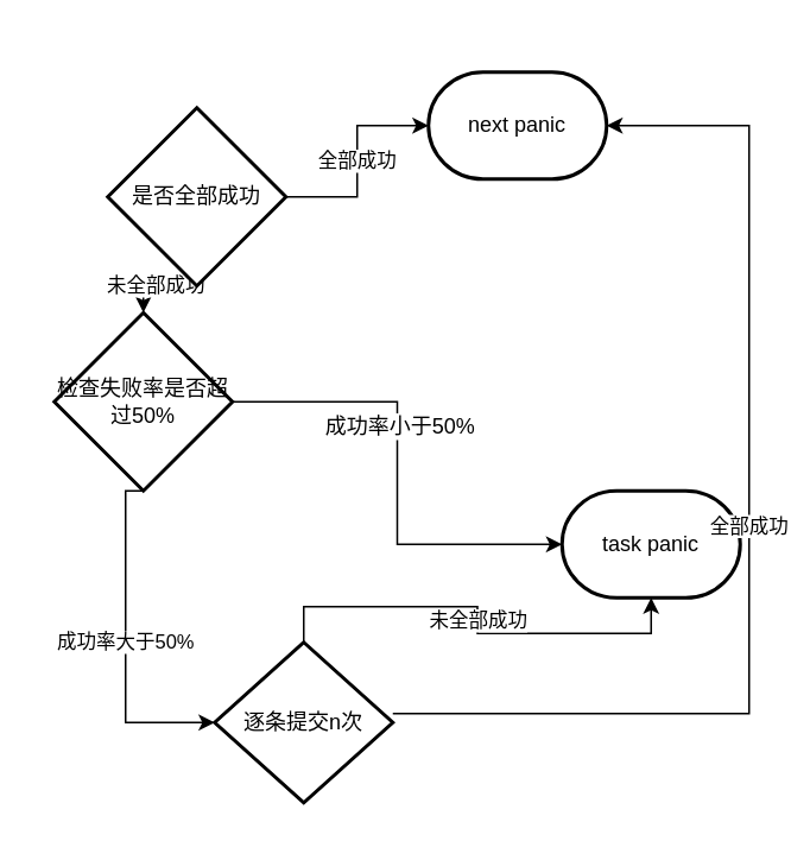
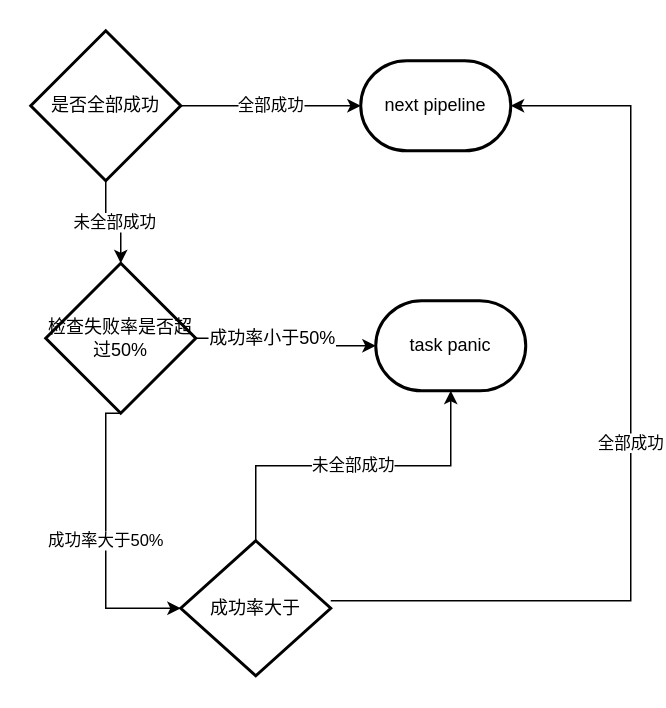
- <mxCell id="5" value="next panic" style="strokeWidth=2;html=1;shape=mxgraph.flowchart.terminator;whiteSpace=wrap;" vertex="1" parent="1"><mxGeometry x="240" y="40" width="100" height="60" as="geometry" /></mxCell>
+ <mxCell id="5" value="next pipeline" style="strokeWidth=2;html=1;shape=mxgraph.flowchart.terminator;whiteSpace=wrap;" vertex="1" parent="1"><mxGeometry x="240" y="40" width="100" height="60" as="geometry" /></mxCell>
- <mxCell id="4" value="是否全部成功" style="strokeWidth=2;html=1;shape=mxgraph.flowchart.decision;whiteSpace=wrap;" vertex="1" parent="1"><mxGeometry x="60" y="60" width="100" height="100" as="geometry" /></mxCell>
+ <mxCell id="4" value="是否全部成功" style="strokeWidth=2;html=1;shape=mxgraph.flowchart.decision;whiteSpace=wrap;" vertex="1" parent="1"><mxGeometry x="20" y="20" width="100" height="100" as="geometry" /></mxCell>
- <mxCell id="10" value="task panic" style="strokeWidth=2;html=1;shape=mxgraph.flowchart.terminator;whiteSpace=wrap;" vertex="1" parent="1"><mxGeometry x="315" y="275" width="100" height="60" as="geometry" /></mxCell>
+ <mxCell id="10" value="task panic" style="strokeWidth=2;html=1;shape=mxgraph.flowchart.terminator;whiteSpace=wrap;" vertex="1" parent="1"><mxGeometry x="250" y="200" width="100" height="60" as="geometry" /></mxCell>
- <mxCell id="13" value="逐条提交n次" style="strokeWidth=2;html=1;shape=mxgraph.flowchart.decision;whiteSpace=wrap;" vertex="1" parent="1"><mxGeometry x="120" y="360" width="100" height="90" as="geometry" /></mxCell>
+ <mxCell id="13" value="成功率大于" style="strokeWidth=2;html=1;shape=mxgraph.flowchart.decision;whiteSpace=wrap;" vertex="1" parent="1"><mxGeometry x="120" y="360" width="100" height="90" as="geometry" /></mxCell>
